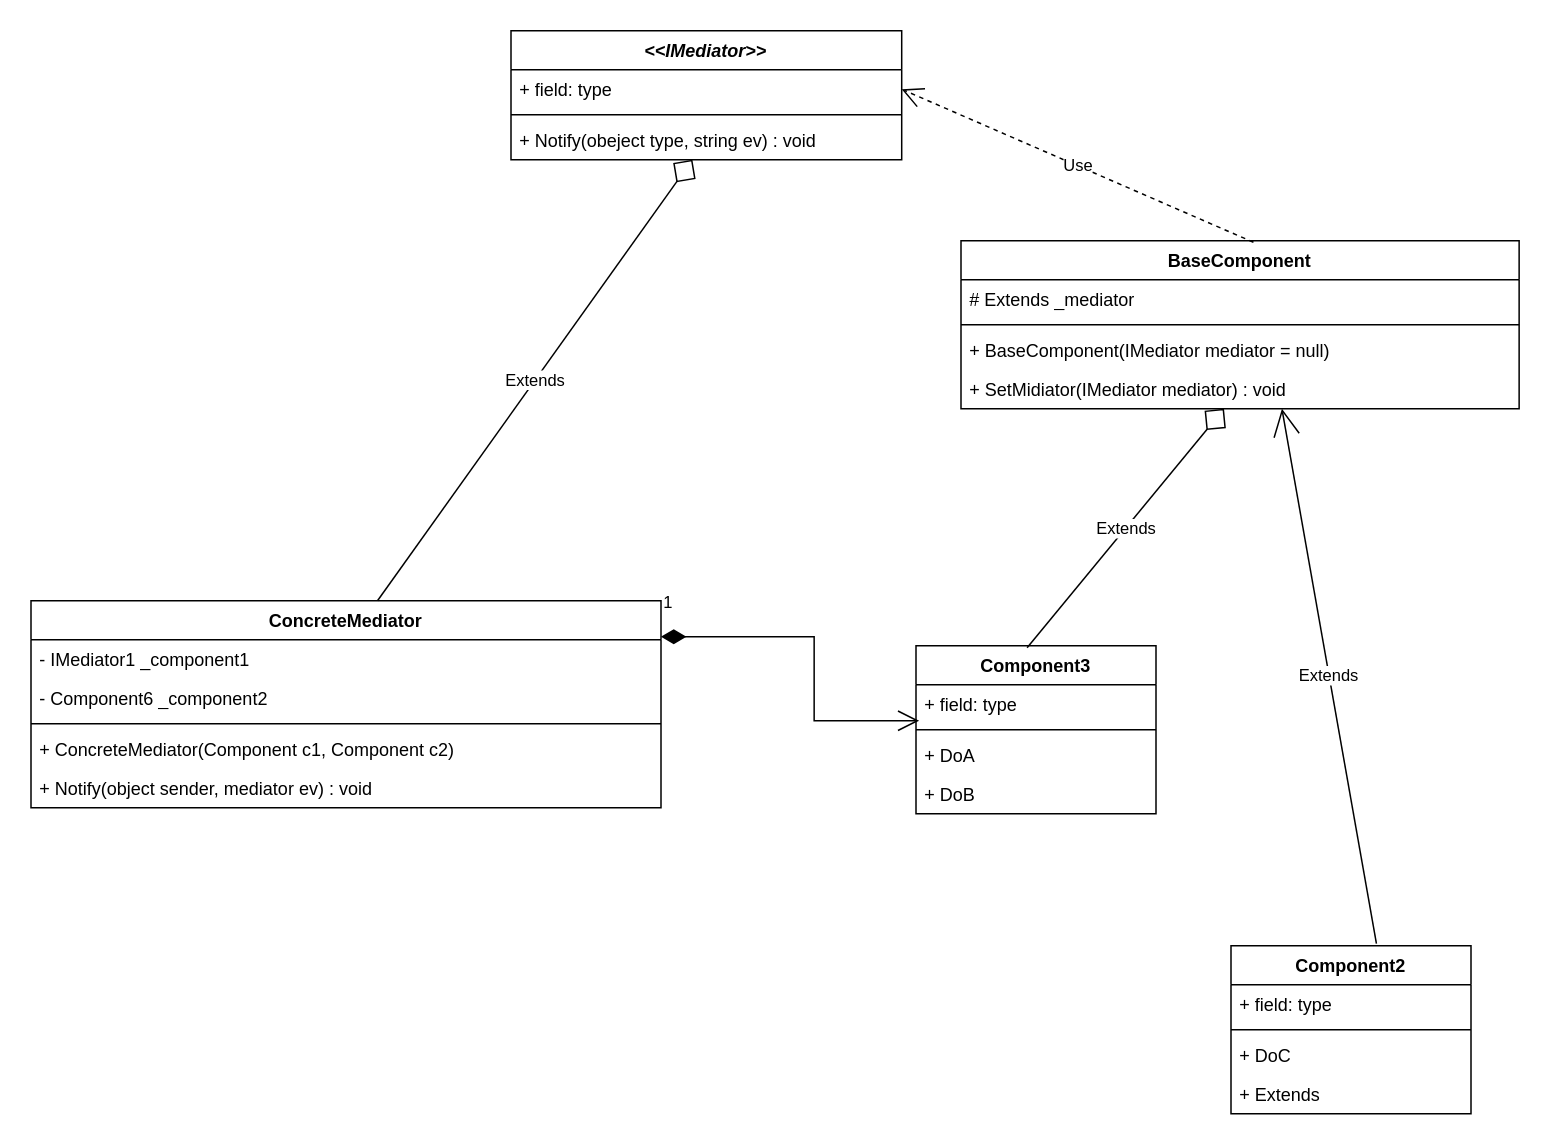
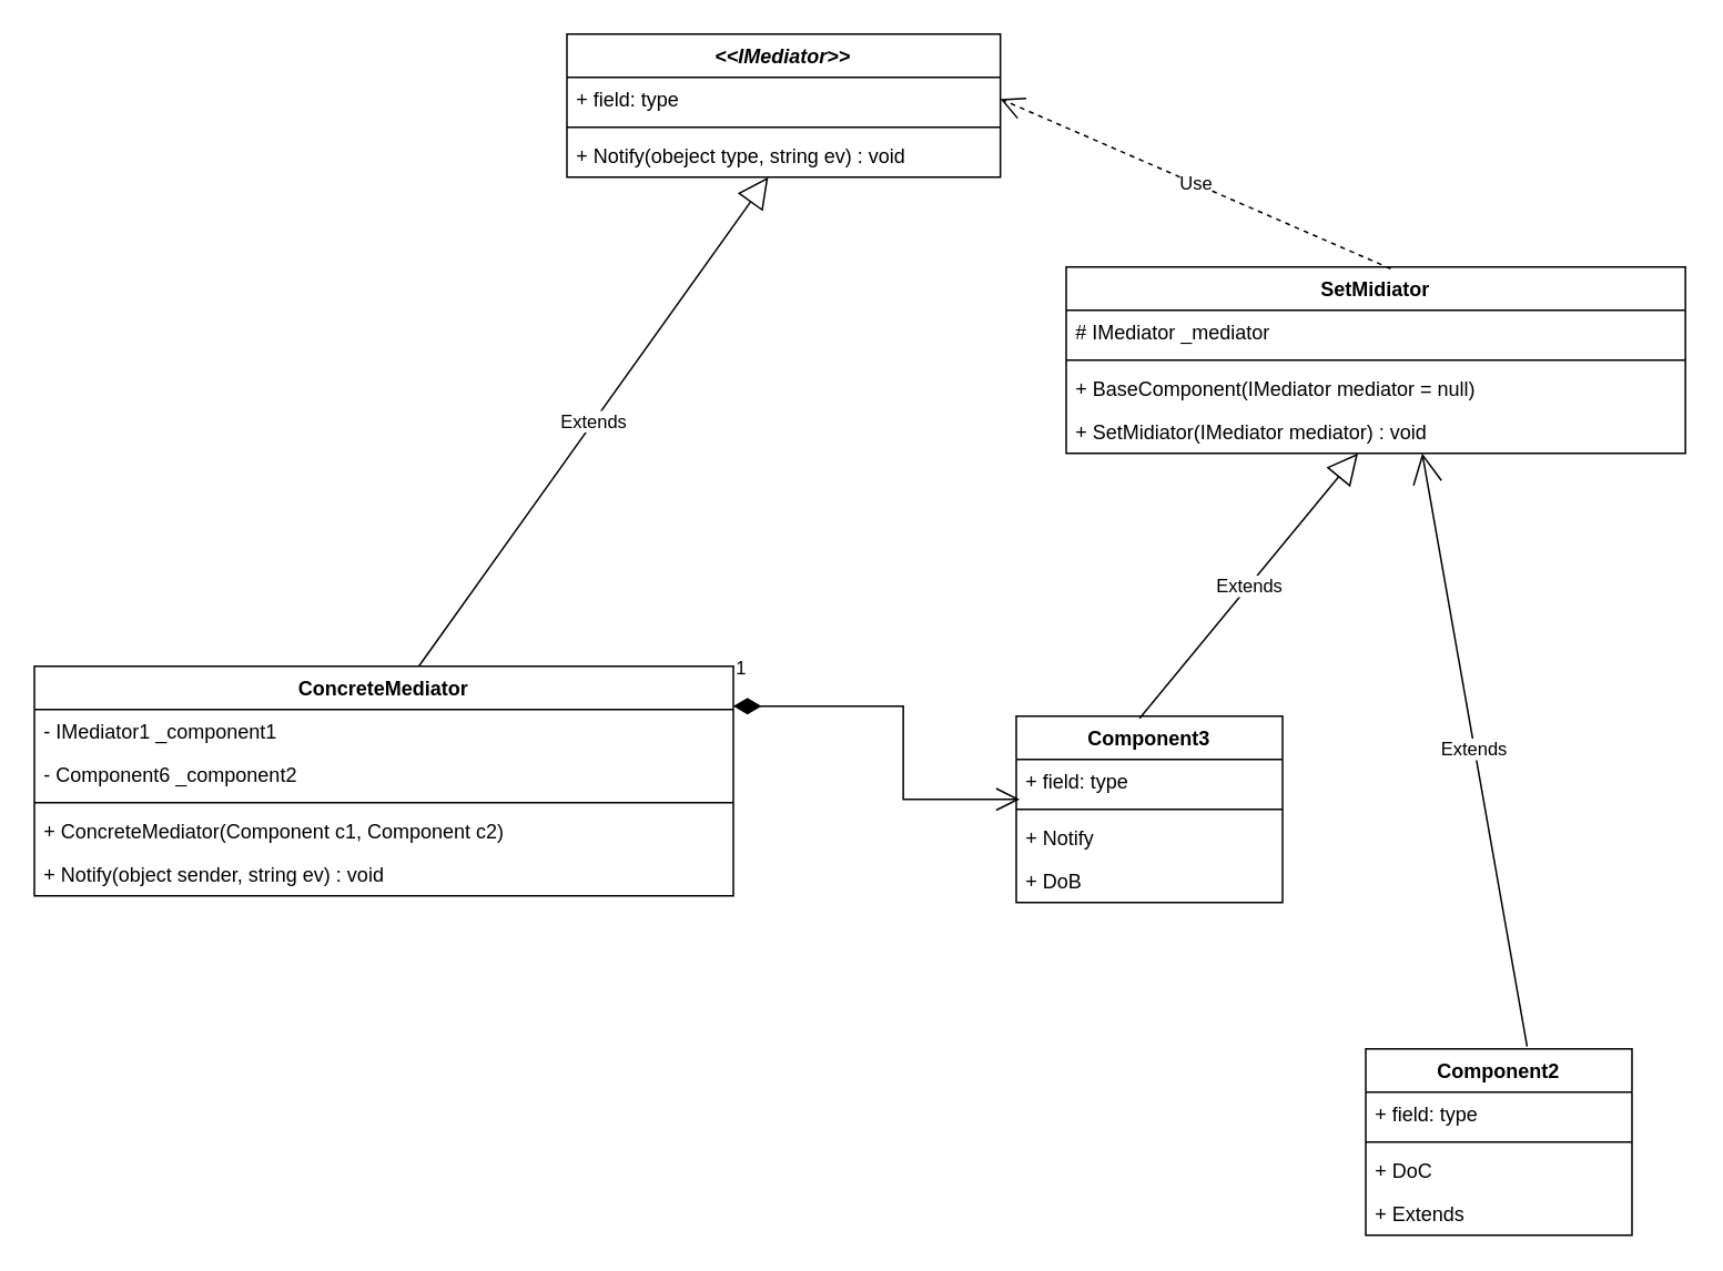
- <mxCell id="12" value="Extends" style="endArrow=diamond;endSize=16;endFill=0;html=1;rounded=0;exitX=0.55;exitY=0;exitDx=0;exitDy=0;exitPerimeter=0;" edge="1" parent="1" source="6" target="5"><mxGeometry width="160" relative="1" as="geometry"><mxPoint x="370" y="320" as="sourcePoint" /><mxPoint x="530" y="320" as="targetPoint" /></mxGeometry></mxCell>
+ <mxCell id="12" value="Extends" style="endArrow=block;endSize=16;endFill=0;html=1;rounded=0;exitX=0.55;exitY=0;exitDx=0;exitDy=0;exitPerimeter=0;" edge="1" parent="1" source="6" target="5"><mxGeometry width="160" relative="1" as="geometry"><mxPoint x="370" y="320" as="sourcePoint" /><mxPoint x="530" y="320" as="targetPoint" /></mxGeometry></mxCell>
- <mxCell id="13" value="BaseComponent" style="swimlane;fontStyle=1;align=center;verticalAlign=top;childLayout=stackLayout;horizontal=1;startSize=26;horizontalStack=0;resizeParent=1;resizeParentMax=0;resizeLast=0;collapsible=1;marginBottom=0;whiteSpace=wrap;html=1;" vertex="1" parent="1"><mxGeometry x="640" y="160" width="372.09" height="112" as="geometry" /></mxCell>
+ <mxCell id="13" value="SetMidiator" style="swimlane;fontStyle=1;align=center;verticalAlign=top;childLayout=stackLayout;horizontal=1;startSize=26;horizontalStack=0;resizeParent=1;resizeParentMax=0;resizeLast=0;collapsible=1;marginBottom=0;whiteSpace=wrap;html=1;" vertex="1" parent="1"><mxGeometry x="640" y="160" width="372.09" height="112" as="geometry" /></mxCell>
- <mxCell id="14" value="# Extends _mediator" style="text;strokeColor=none;fillColor=none;align=left;verticalAlign=top;spacingLeft=4;spacingRight=4;overflow=hidden;rotatable=0;points=[[0,0.5],[1,0.5]];portConstraint=eastwest;whiteSpace=wrap;html=1;" vertex="1" parent="13"><mxGeometry y="26" width="372.09" height="26" as="geometry" /></mxCell>
+ <mxCell id="14" value="# IMediator _mediator" style="text;strokeColor=none;fillColor=none;align=left;verticalAlign=top;spacingLeft=4;spacingRight=4;overflow=hidden;rotatable=0;points=[[0,0.5],[1,0.5]];portConstraint=eastwest;whiteSpace=wrap;html=1;" vertex="1" parent="13"><mxGeometry y="26" width="372.09" height="26" as="geometry" /></mxCell>
- <mxCell id="28" value="Extends" style="endArrow=diamond;endSize=16;endFill=0;html=1;rounded=0;exitX=0.463;exitY=0.012;exitDx=0;exitDy=0;exitPerimeter=0;" edge="1" parent="1" source="18" target="17"><mxGeometry width="160" relative="1" as="geometry"><mxPoint x="700" y="420" as="sourcePoint" /><mxPoint x="530" y="320" as="targetPoint" /></mxGeometry></mxCell>
+ <mxCell id="28" value="Extends" style="endArrow=block;endSize=16;endFill=0;html=1;rounded=0;exitX=0.463;exitY=0.012;exitDx=0;exitDy=0;exitPerimeter=0;" edge="1" parent="1" source="18" target="17"><mxGeometry width="160" relative="1" as="geometry"><mxPoint x="700" y="420" as="sourcePoint" /><mxPoint x="530" y="320" as="targetPoint" /></mxGeometry></mxCell>
- <mxCell id="21" value="+ DoA" style="text;strokeColor=none;fillColor=none;align=left;verticalAlign=top;spacingLeft=4;spacingRight=4;overflow=hidden;rotatable=0;points=[[0,0.5],[1,0.5]];portConstraint=eastwest;whiteSpace=wrap;html=1;" vertex="1" parent="18"><mxGeometry y="60" width="160" height="26" as="geometry" /></mxCell>
+ <mxCell id="21" value="+ Notify" style="text;strokeColor=none;fillColor=none;align=left;verticalAlign=top;spacingLeft=4;spacingRight=4;overflow=hidden;rotatable=0;points=[[0,0.5],[1,0.5]];portConstraint=eastwest;whiteSpace=wrap;html=1;" vertex="1" parent="18"><mxGeometry y="60" width="160" height="26" as="geometry" /></mxCell>
- <mxCell id="11" value="+ Notify(object sender, mediator ev) : void" style="text;strokeColor=none;fillColor=none;align=left;verticalAlign=top;spacingLeft=4;spacingRight=4;overflow=hidden;rotatable=0;points=[[0,0.5],[1,0.5]];portConstraint=eastwest;whiteSpace=wrap;html=1;" vertex="1" parent="6"><mxGeometry y="112" width="420" height="26" as="geometry" /></mxCell>
+ <mxCell id="11" value="+ Notify(object sender, string ev) : void" style="text;strokeColor=none;fillColor=none;align=left;verticalAlign=top;spacingLeft=4;spacingRight=4;overflow=hidden;rotatable=0;points=[[0,0.5],[1,0.5]];portConstraint=eastwest;whiteSpace=wrap;html=1;" vertex="1" parent="6"><mxGeometry y="112" width="420" height="26" as="geometry" /></mxCell>
